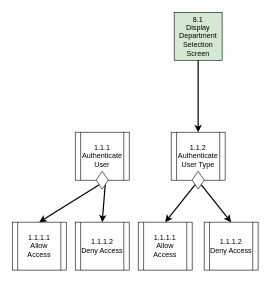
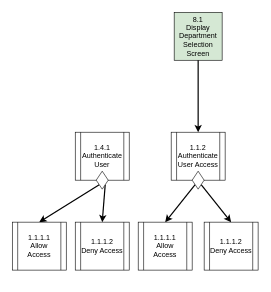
- <mxCell id="6" value="&lt;span style=&quot;white-space: normal&quot;&gt;1.1.1&lt;br&gt;&lt;/span&gt;Authenticate User" style="shape=process;whiteSpace=wrap;html=1;backgroundOutline=1;" vertex="1" parent="1"><mxGeometry x="125" y="220" width="90" height="80" as="geometry" /></mxCell>
+ <mxCell id="6" value="&lt;span style=&quot;white-space: normal&quot;&gt;1.4.1&lt;br&gt;&lt;/span&gt;Authenticate User" style="shape=process;whiteSpace=wrap;html=1;backgroundOutline=1;" vertex="1" parent="1"><mxGeometry x="125" y="220" width="90" height="80" as="geometry" /></mxCell>
- <mxCell id="13" value="&lt;span style=&quot;white-space: normal&quot;&gt;1.1.2&lt;br&gt;&lt;/span&gt;Authenticate User Type" style="shape=process;whiteSpace=wrap;html=1;backgroundOutline=1;" vertex="1" parent="1"><mxGeometry x="285" y="220" width="90" height="80" as="geometry" /></mxCell>
+ <mxCell id="13" value="&lt;span style=&quot;white-space: normal&quot;&gt;1.1.2&lt;br&gt;&lt;/span&gt;Authenticate User Access" style="shape=process;whiteSpace=wrap;html=1;backgroundOutline=1;" vertex="1" parent="1"><mxGeometry x="285" y="220" width="90" height="80" as="geometry" /></mxCell>
